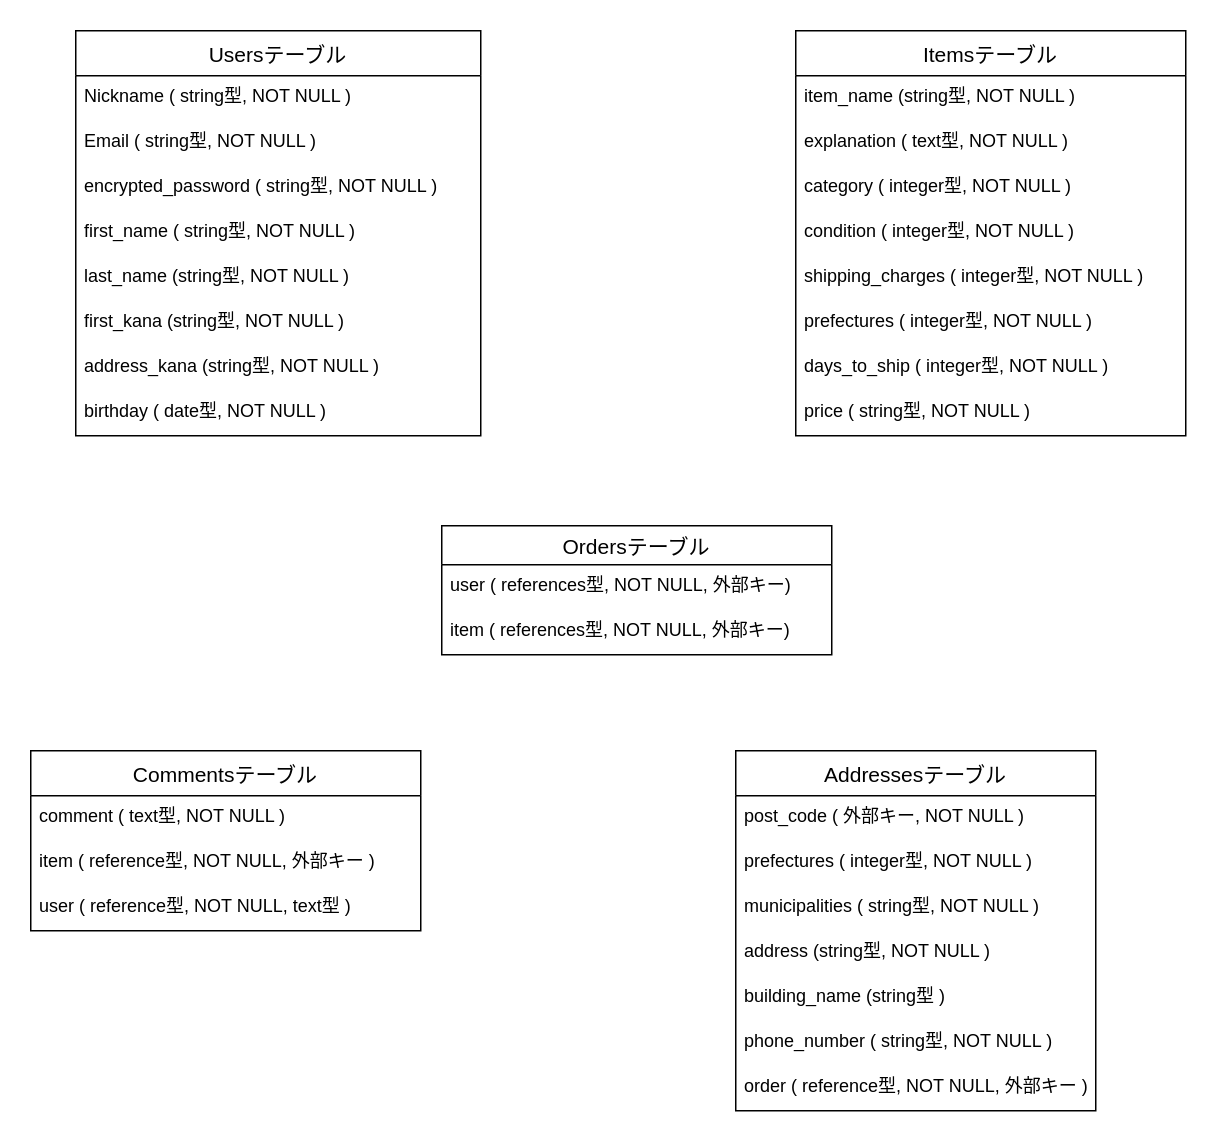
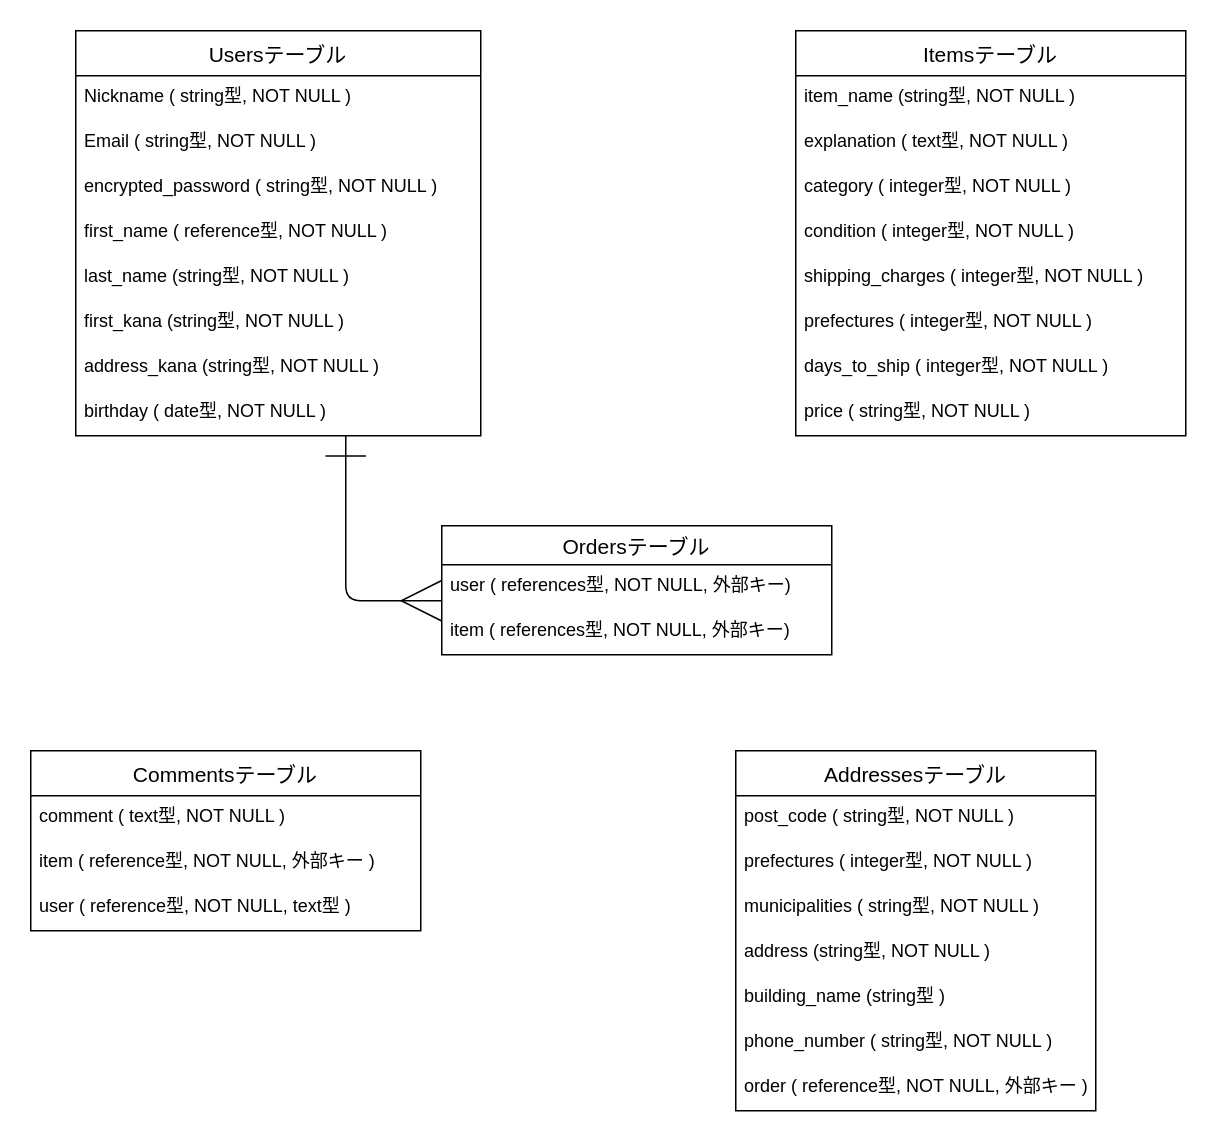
- <mxCell id="6" value="first_name ( string型, NOT NULL )" style="text;strokeColor=none;fillColor=none;spacingLeft=4;spacingRight=4;overflow=hidden;rotatable=0;points=[[0,0.5],[1,0.5]];portConstraint=eastwest;fontSize=12;" parent="2" vertex="1"><mxGeometry y="120" width="270" height="30" as="geometry" /></mxCell>
+ <mxCell id="6" value="first_name ( reference型, NOT NULL )" style="text;strokeColor=none;fillColor=none;spacingLeft=4;spacingRight=4;overflow=hidden;rotatable=0;points=[[0,0.5],[1,0.5]];portConstraint=eastwest;fontSize=12;" parent="2" vertex="1"><mxGeometry y="120" width="270" height="30" as="geometry" /></mxCell>
+ <mxCell id="35" style="edgeStyle=orthogonalEdgeStyle;html=1;startArrow=ERone;startFill=0;endArrow=ERmany;endFill=0;startSize=25;endSize=25;targetPerimeterSpacing=0;strokeWidth=1;" edge="1" parent="1" source="2" target="32"><mxGeometry relative="1" as="geometry"><Array as="points"><mxPoint x="230" y="400" /></Array></mxGeometry></mxCell>
- <mxCell id="25" value="post_code ( 外部キー, NOT NULL )" style="text;strokeColor=none;fillColor=none;spacingLeft=4;spacingRight=4;overflow=hidden;rotatable=0;points=[[0,0.5],[1,0.5]];portConstraint=eastwest;fontSize=12;" parent="24" vertex="1"><mxGeometry y="30" width="240" height="30" as="geometry" /></mxCell>
+ <mxCell id="25" value="post_code ( string型, NOT NULL )" style="text;strokeColor=none;fillColor=none;spacingLeft=4;spacingRight=4;overflow=hidden;rotatable=0;points=[[0,0.5],[1,0.5]];portConstraint=eastwest;fontSize=12;" parent="24" vertex="1"><mxGeometry y="30" width="240" height="30" as="geometry" /></mxCell>
